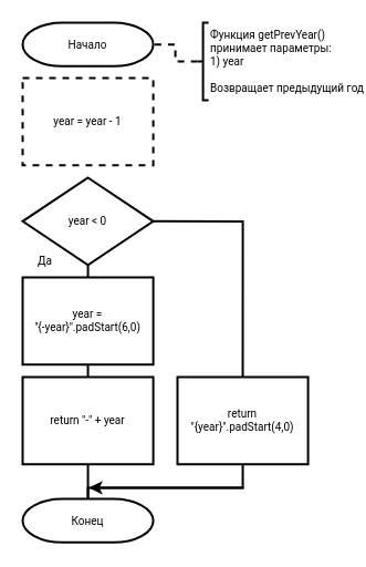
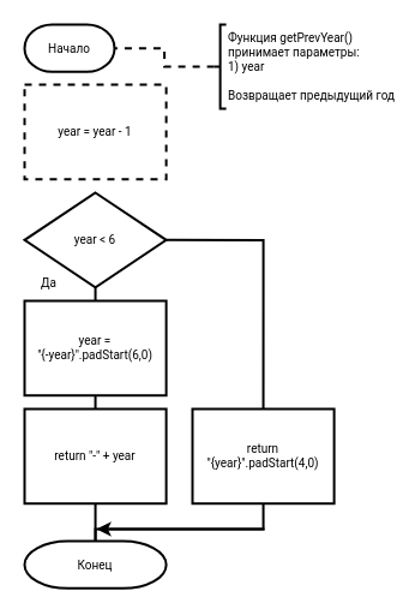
- <mxCell id="2" value="Начало" style="strokeWidth=2;html=1;shape=mxgraph.flowchart.terminator;whiteSpace=wrap;fontFamily=Roboto;fontSize=10;fontSource=https%3A%2F%2Ffonts.googleapis.com%2Fcss%3Ffamily%3DRoboto;" parent="1" vertex="1"><mxGeometry x="20" y="20" width="118.11" height="39.37" as="geometry" /></mxCell>
+ <mxCell id="2" value="Начало" style="strokeWidth=2;html=1;shape=mxgraph.flowchart.terminator;whiteSpace=wrap;fontFamily=Roboto;fontSize=10;fontSource=https%3A%2F%2Ffonts.googleapis.com%2Fcss%3Ffamily%3DRoboto;" parent="1" vertex="1"><mxGeometry x="20" y="20" width="75" height="39.37" as="geometry" /></mxCell>
- <mxCell id="6" value="year &amp;lt; 0" style="strokeWidth=2;html=1;shape=mxgraph.flowchart.decision;whiteSpace=wrap;fontFamily=Roboto;fontSize=10;fontSource=https%3A%2F%2Ffonts.googleapis.com%2Fcss%3Ffamily%3DRoboto;" parent="1" vertex="1"><mxGeometry x="20" y="160" width="118.11" height="78.74" as="geometry" /></mxCell>
+ <mxCell id="6" value="year &amp;lt; 6" style="strokeWidth=2;html=1;shape=mxgraph.flowchart.decision;whiteSpace=wrap;fontFamily=Roboto;fontSize=10;fontSource=https%3A%2F%2Ffonts.googleapis.com%2Fcss%3Ffamily%3DRoboto;" parent="1" vertex="1"><mxGeometry x="20" y="160" width="118.11" height="78.74" as="geometry" /></mxCell>
